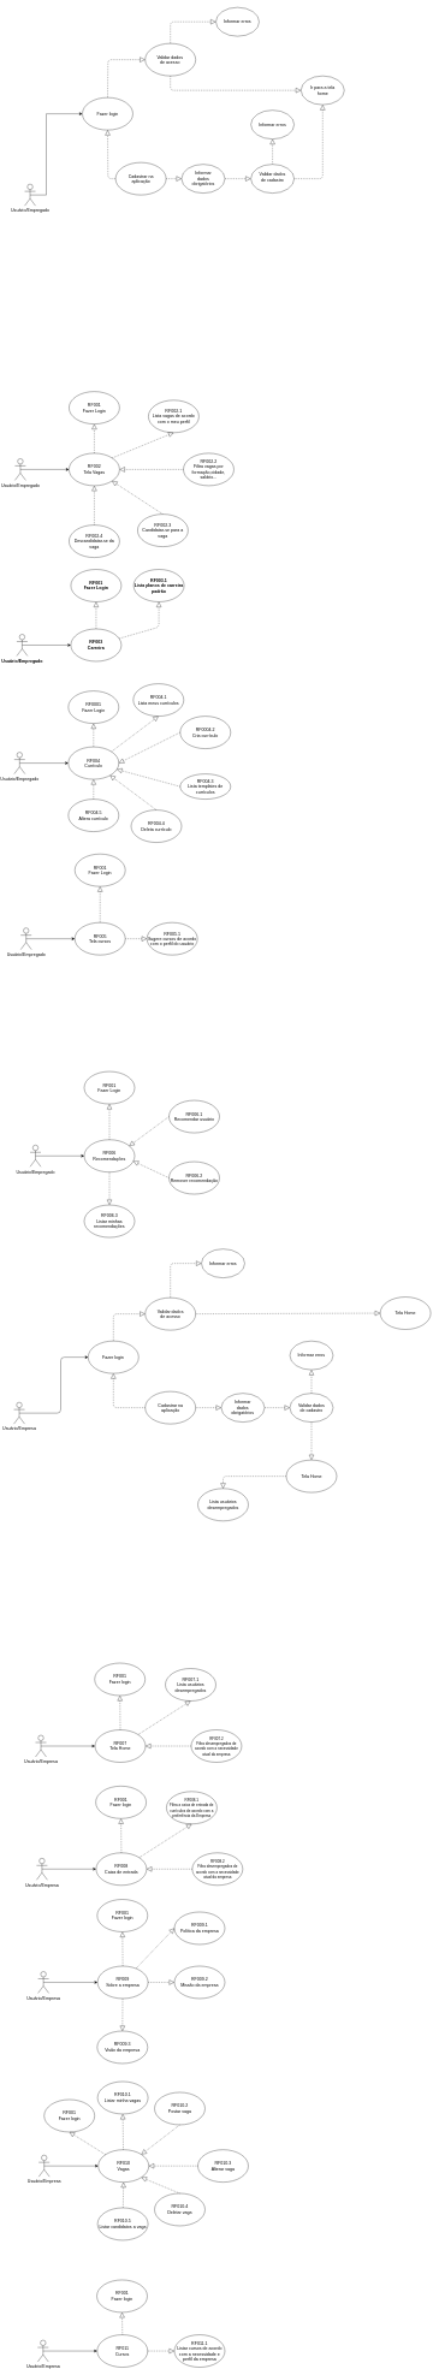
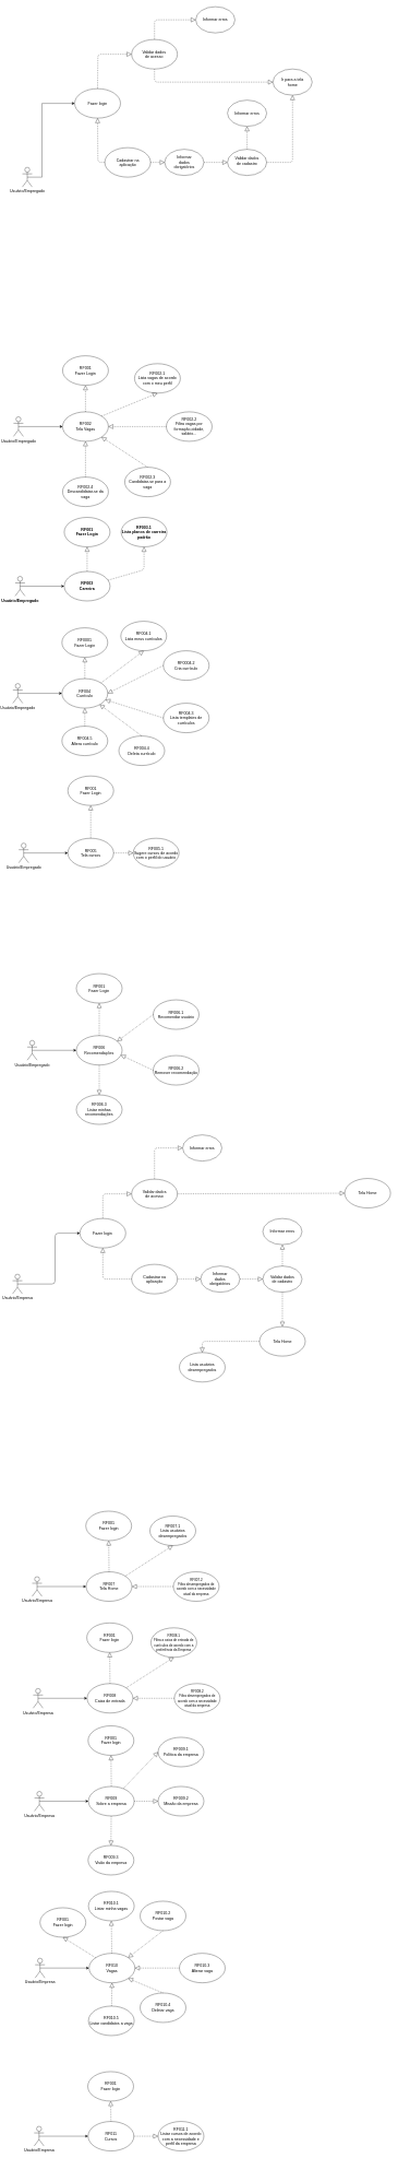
- <mxCell id="85" value="RF004.3&lt;br&gt;Lista templates de currículos" style="ellipse;whiteSpace=wrap;html=1;" parent="1" vertex="1"><mxGeometry x="481" y="2145" width="140" height="70" as="geometry" /></mxCell>
+ <mxCell id="85" value="RF004.3&lt;br&gt;Lista templates de currículos" style="ellipse;whiteSpace=wrap;html=1;" parent="1" vertex="1"><mxGeometry x="481" y="2145" width="140" height="90" as="geometry" /></mxCell>
